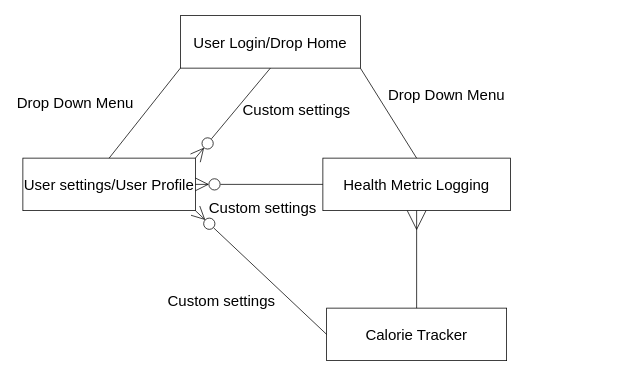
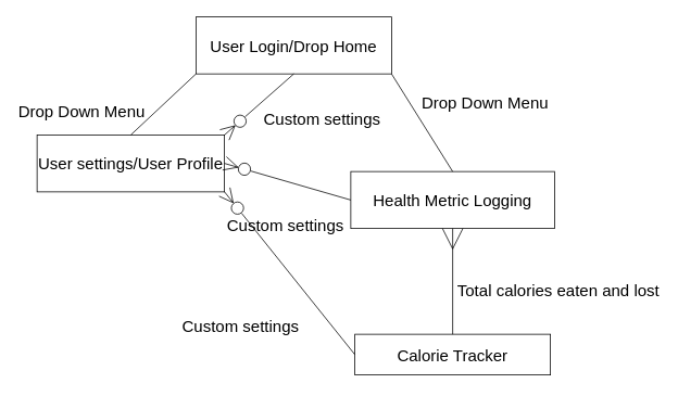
- <mxCell id="3" value="User settings/User Profile" style="rounded=0;whiteSpace=wrap;html=1;fontSize=20;" vertex="1" parent="1"><mxGeometry x="30" y="210" width="230" height="70" as="geometry" /></mxCell>
+ <mxCell id="3" value="User settings/User Profile" style="rounded=0;whiteSpace=wrap;html=1;fontSize=20;" vertex="1" parent="1"><mxGeometry x="45" y="165" width="230" height="70" as="geometry" /></mxCell>
+ <mxCell id="7" value="Total calories eaten and lost" style="text;html=1;align=center;verticalAlign=middle;whiteSpace=wrap;rounded=0;fontSize=20;" vertex="1" parent="1"><mxGeometry x="560" y="340" width="250" height="30" as="geometry" /></mxCell>
- <mxCell id="5" value="Calorie Tracker" style="rounded=0;whiteSpace=wrap;html=1;fontSize=20;" vertex="1" parent="1"><mxGeometry x="435" y="410" width="240" height="70" as="geometry" /></mxCell>
+ <mxCell id="5" value="Calorie Tracker" style="rounded=0;whiteSpace=wrap;html=1;fontSize=20;" vertex="1" parent="1"><mxGeometry x="435" y="410" width="240" height="50" as="geometry" /></mxCell>
